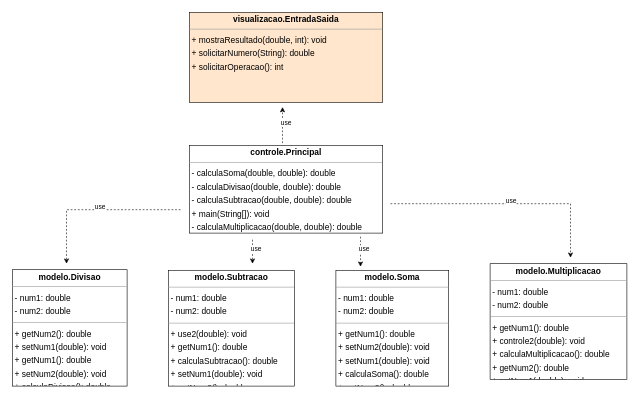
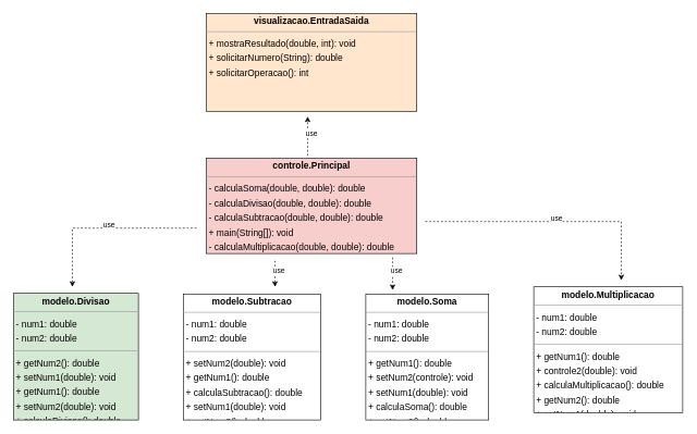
- <mxCell id="5" value="&lt;p style=&quot;margin:0px;margin-top:4px;text-align:center;&quot;&gt;&lt;b&gt;controle.Principal&lt;/b&gt;&lt;/p&gt;&lt;hr size=&quot;1&quot;/&gt;&lt;p style=&quot;margin:0 0 0 4px;line-height:1.6;&quot;&gt;- calculaSoma(double, double): double&lt;br/&gt;- calculaDivisao(double, double): double&lt;br/&gt;- calculaSubtracao(double, double): double&lt;br/&gt;+ main(String[]): void&lt;br/&gt;- calculaMultiplicacao(double, double): double&lt;/p&gt;" style="verticalAlign=top;align=left;overflow=fill;fontSize=14;fontFamily=Helvetica;html=1;rounded=0;shadow=0;comic=0;labelBackgroundColor=none;strokeWidth=1;" parent="1" vertex="1"><mxGeometry x="315" y="242" width="322" height="146" as="geometry" /></mxCell>
+ <mxCell id="5" value="&lt;p style=&quot;margin:0px;margin-top:4px;text-align:center;&quot;&gt;&lt;b&gt;controle.Principal&lt;/b&gt;&lt;/p&gt;&lt;hr size=&quot;1&quot;/&gt;&lt;p style=&quot;margin:0 0 0 4px;line-height:1.6;&quot;&gt;- calculaSoma(double, double): double&lt;br/&gt;- calculaDivisao(double, double): double&lt;br/&gt;- calculaSubtracao(double, double): double&lt;br/&gt;+ main(String[]): void&lt;br/&gt;- calculaMultiplicacao(double, double): double&lt;/p&gt;" style="verticalAlign=top;align=left;overflow=fill;fontSize=14;fontFamily=Helvetica;html=1;rounded=0;shadow=0;comic=0;labelBackgroundColor=none;strokeWidth=1;fillColor=#f8cecc;" parent="1" vertex="1"><mxGeometry x="315" y="242" width="322" height="146" as="geometry" /></mxCell>
- <mxCell id="7" value="&lt;p style=&quot;margin:0px;margin-top:4px;text-align:center;&quot;&gt;&lt;b&gt;modelo.Subtracao&lt;/b&gt;&lt;/p&gt;&lt;hr size=&quot;1&quot;/&gt;&lt;p style=&quot;margin:0 0 0 4px;line-height:1.6;&quot;&gt;- num1: double&lt;br/&gt;- num2: double&lt;/p&gt;&lt;hr size=&quot;1&quot;/&gt;&lt;p style=&quot;margin:0 0 0 4px;line-height:1.6;&quot;&gt;+ use2(double): void&lt;br/&gt;+ getNum1(): double&lt;br/&gt;+ calculaSubtracao(): double&lt;br/&gt;+ setNum1(double): void&lt;br/&gt;+ getNum2(): double&lt;/p&gt;" style="verticalAlign=top;align=left;overflow=fill;fontSize=14;fontFamily=Helvetica;html=1;rounded=0;shadow=0;comic=0;labelBackgroundColor=none;strokeWidth=1;" parent="1" vertex="1"><mxGeometry x="280" y="450" width="210" height="193" as="geometry" /></mxCell>
+ <mxCell id="7" value="&lt;p style=&quot;margin:0px;margin-top:4px;text-align:center;&quot;&gt;&lt;b&gt;modelo.Subtracao&lt;/b&gt;&lt;/p&gt;&lt;hr size=&quot;1&quot;/&gt;&lt;p style=&quot;margin:0 0 0 4px;line-height:1.6;&quot;&gt;- num1: double&lt;br/&gt;- num2: double&lt;/p&gt;&lt;hr size=&quot;1&quot;/&gt;&lt;p style=&quot;margin:0 0 0 4px;line-height:1.6;&quot;&gt;+ setNum2(double): void&lt;br/&gt;+ getNum1(): double&lt;br/&gt;+ calculaSubtracao(): double&lt;br/&gt;+ setNum1(double): void&lt;br/&gt;+ getNum2(): double&lt;/p&gt;" style="verticalAlign=top;align=left;overflow=fill;fontSize=14;fontFamily=Helvetica;html=1;rounded=0;shadow=0;comic=0;labelBackgroundColor=none;strokeWidth=1;" parent="1" vertex="1"><mxGeometry x="280" y="450" width="210" height="193" as="geometry" /></mxCell>
- <mxCell id="6" value="&lt;p style=&quot;margin:0px;margin-top:4px;text-align:center;&quot;&gt;&lt;b&gt;modelo.Soma&lt;/b&gt;&lt;/p&gt;&lt;hr size=&quot;1&quot;/&gt;&lt;p style=&quot;margin:0 0 0 4px;line-height:1.6;&quot;&gt;- num1: double&lt;br/&gt;- num2: double&lt;/p&gt;&lt;hr size=&quot;1&quot;/&gt;&lt;p style=&quot;margin:0 0 0 4px;line-height:1.6;&quot;&gt;+ getNum1(): double&lt;br/&gt;+ setNum2(double): void&lt;br/&gt;+ setNum1(double): void&lt;br/&gt;+ calculaSoma(): double&lt;br/&gt;+ getNum2(): double&lt;/p&gt;" style="verticalAlign=top;align=left;overflow=fill;fontSize=14;fontFamily=Helvetica;html=1;rounded=0;shadow=0;comic=0;labelBackgroundColor=none;strokeWidth=1;" parent="1" vertex="1"><mxGeometry x="559" y="450" width="188" height="193" as="geometry" /></mxCell>
+ <mxCell id="6" value="&lt;p style=&quot;margin:0px;margin-top:4px;text-align:center;&quot;&gt;&lt;b&gt;modelo.Soma&lt;/b&gt;&lt;/p&gt;&lt;hr size=&quot;1&quot;/&gt;&lt;p style=&quot;margin:0 0 0 4px;line-height:1.6;&quot;&gt;- num1: double&lt;br/&gt;- num2: double&lt;/p&gt;&lt;hr size=&quot;1&quot;/&gt;&lt;p style=&quot;margin:0 0 0 4px;line-height:1.6;&quot;&gt;+ getNum1(): double&lt;br/&gt;+ setNum2(controle): void&lt;br/&gt;+ setNum1(double): void&lt;br/&gt;+ calculaSoma(): double&lt;br/&gt;+ getNum2(): double&lt;/p&gt;" style="verticalAlign=top;align=left;overflow=fill;fontSize=14;fontFamily=Helvetica;html=1;rounded=0;shadow=0;comic=0;labelBackgroundColor=none;strokeWidth=1;" parent="1" vertex="1"><mxGeometry x="559" y="450" width="188" height="193" as="geometry" /></mxCell>
- <mxCell id="2" value="&lt;p style=&quot;margin:0px;margin-top:4px;text-align:center;&quot;&gt;&lt;b&gt;modelo.Divisao&lt;/b&gt;&lt;/p&gt;&lt;hr size=&quot;1&quot;/&gt;&lt;p style=&quot;margin:0 0 0 4px;line-height:1.6;&quot;&gt;- num1: double&lt;br/&gt;- num2: double&lt;/p&gt;&lt;hr size=&quot;1&quot;/&gt;&lt;p style=&quot;margin:0 0 0 4px;line-height:1.6;&quot;&gt;+ getNum2(): double&lt;br/&gt;+ setNum1(double): void&lt;br/&gt;+ getNum1(): double&lt;br/&gt;+ setNum2(double): void&lt;br/&gt;+ calculaDivisao(): double&lt;/p&gt;" style="verticalAlign=top;align=left;overflow=fill;fontSize=14;fontFamily=Helvetica;html=1;rounded=0;shadow=0;comic=0;labelBackgroundColor=none;strokeWidth=1;" parent="1" vertex="1"><mxGeometry x="20" y="449" width="191" height="194" as="geometry" /></mxCell>
+ <mxCell id="2" value="&lt;p style=&quot;margin:0px;margin-top:4px;text-align:center;&quot;&gt;&lt;b&gt;modelo.Divisao&lt;/b&gt;&lt;/p&gt;&lt;hr size=&quot;1&quot;/&gt;&lt;p style=&quot;margin:0 0 0 4px;line-height:1.6;&quot;&gt;- num1: double&lt;br/&gt;- num2: double&lt;/p&gt;&lt;hr size=&quot;1&quot;/&gt;&lt;p style=&quot;margin:0 0 0 4px;line-height:1.6;&quot;&gt;+ getNum2(): double&lt;br/&gt;+ setNum1(double): void&lt;br/&gt;+ getNum1(): double&lt;br/&gt;+ setNum2(double): void&lt;br/&gt;+ calculaDivisao(): double&lt;/p&gt;" style="verticalAlign=top;align=left;overflow=fill;fontSize=14;fontFamily=Helvetica;html=1;rounded=0;shadow=0;comic=0;labelBackgroundColor=none;strokeWidth=1;fillColor=#d5e8d4;" parent="1" vertex="1"><mxGeometry x="20" y="449" width="191" height="194" as="geometry" /></mxCell>
